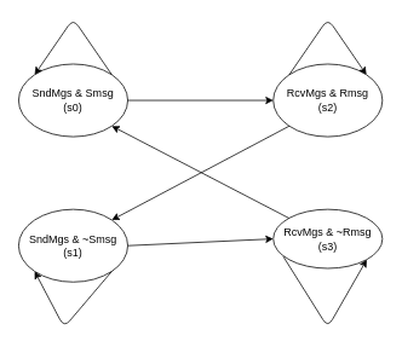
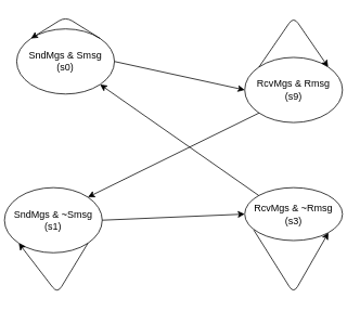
- <mxCell id="2" value="&lt;span&gt;SndMgs &amp;amp; Smsg&lt;br&gt;(s0)&lt;br&gt;&lt;/span&gt;" style="ellipse;whiteSpace=wrap;html=1;" vertex="1" parent="1"><mxGeometry x="20" y="70" width="120" height="80" as="geometry" /></mxCell>
+ <mxCell id="2" value="&lt;span&gt;SndMgs &amp;amp; Smsg&lt;br&gt;(s0)&lt;br&gt;&lt;/span&gt;" style="ellipse;whiteSpace=wrap;html=1;" vertex="1" parent="1"><mxGeometry x="20" y="35" width="120" height="80" as="geometry" /></mxCell>
- <mxCell id="3" value="&lt;span&gt;RcvMgs &amp;amp; Rmsg&lt;br&gt;(s2)&lt;br&gt;&lt;/span&gt;" style="ellipse;whiteSpace=wrap;html=1;" vertex="1" parent="1"><mxGeometry x="300" y="70" width="120" height="80" as="geometry" /></mxCell>
+ <mxCell id="3" value="&lt;span&gt;RcvMgs &amp;amp; Rmsg&lt;br&gt;(s9)&lt;br&gt;&lt;/span&gt;" style="ellipse;whiteSpace=wrap;html=1;" vertex="1" parent="1"><mxGeometry x="300" y="70" width="120" height="80" as="geometry" /></mxCell>
- <mxCell id="4" value="&lt;span&gt;SndMgs &amp;amp; ~Smsg&lt;br&gt;(s1)&lt;br&gt;&lt;/span&gt;" style="ellipse;whiteSpace=wrap;html=1;" vertex="1" parent="1"><mxGeometry x="20" y="230" width="120" height="80" as="geometry" /></mxCell>
+ <mxCell id="4" value="&lt;span&gt;SndMgs &amp;amp; ~Smsg&lt;br&gt;(s1)&lt;br&gt;&lt;/span&gt;" style="ellipse;whiteSpace=wrap;html=1;" vertex="1" parent="1"><mxGeometry x="5" y="230" width="120" height="80" as="geometry" /></mxCell>
